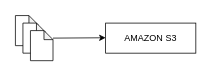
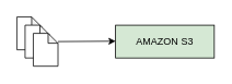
- <mxCell id="2" value="AMAZON S3" style="whiteSpace=wrap;html=1;" vertex="1" parent="1"><mxGeometry x="140" y="30" width="120" height="40" as="geometry" /></mxCell>
+ <mxCell id="2" value="AMAZON S3" style="whiteSpace=wrap;html=1;fillColor=#d5e8d4;" vertex="1" parent="1"><mxGeometry x="140" y="30" width="120" height="40" as="geometry" /></mxCell>
